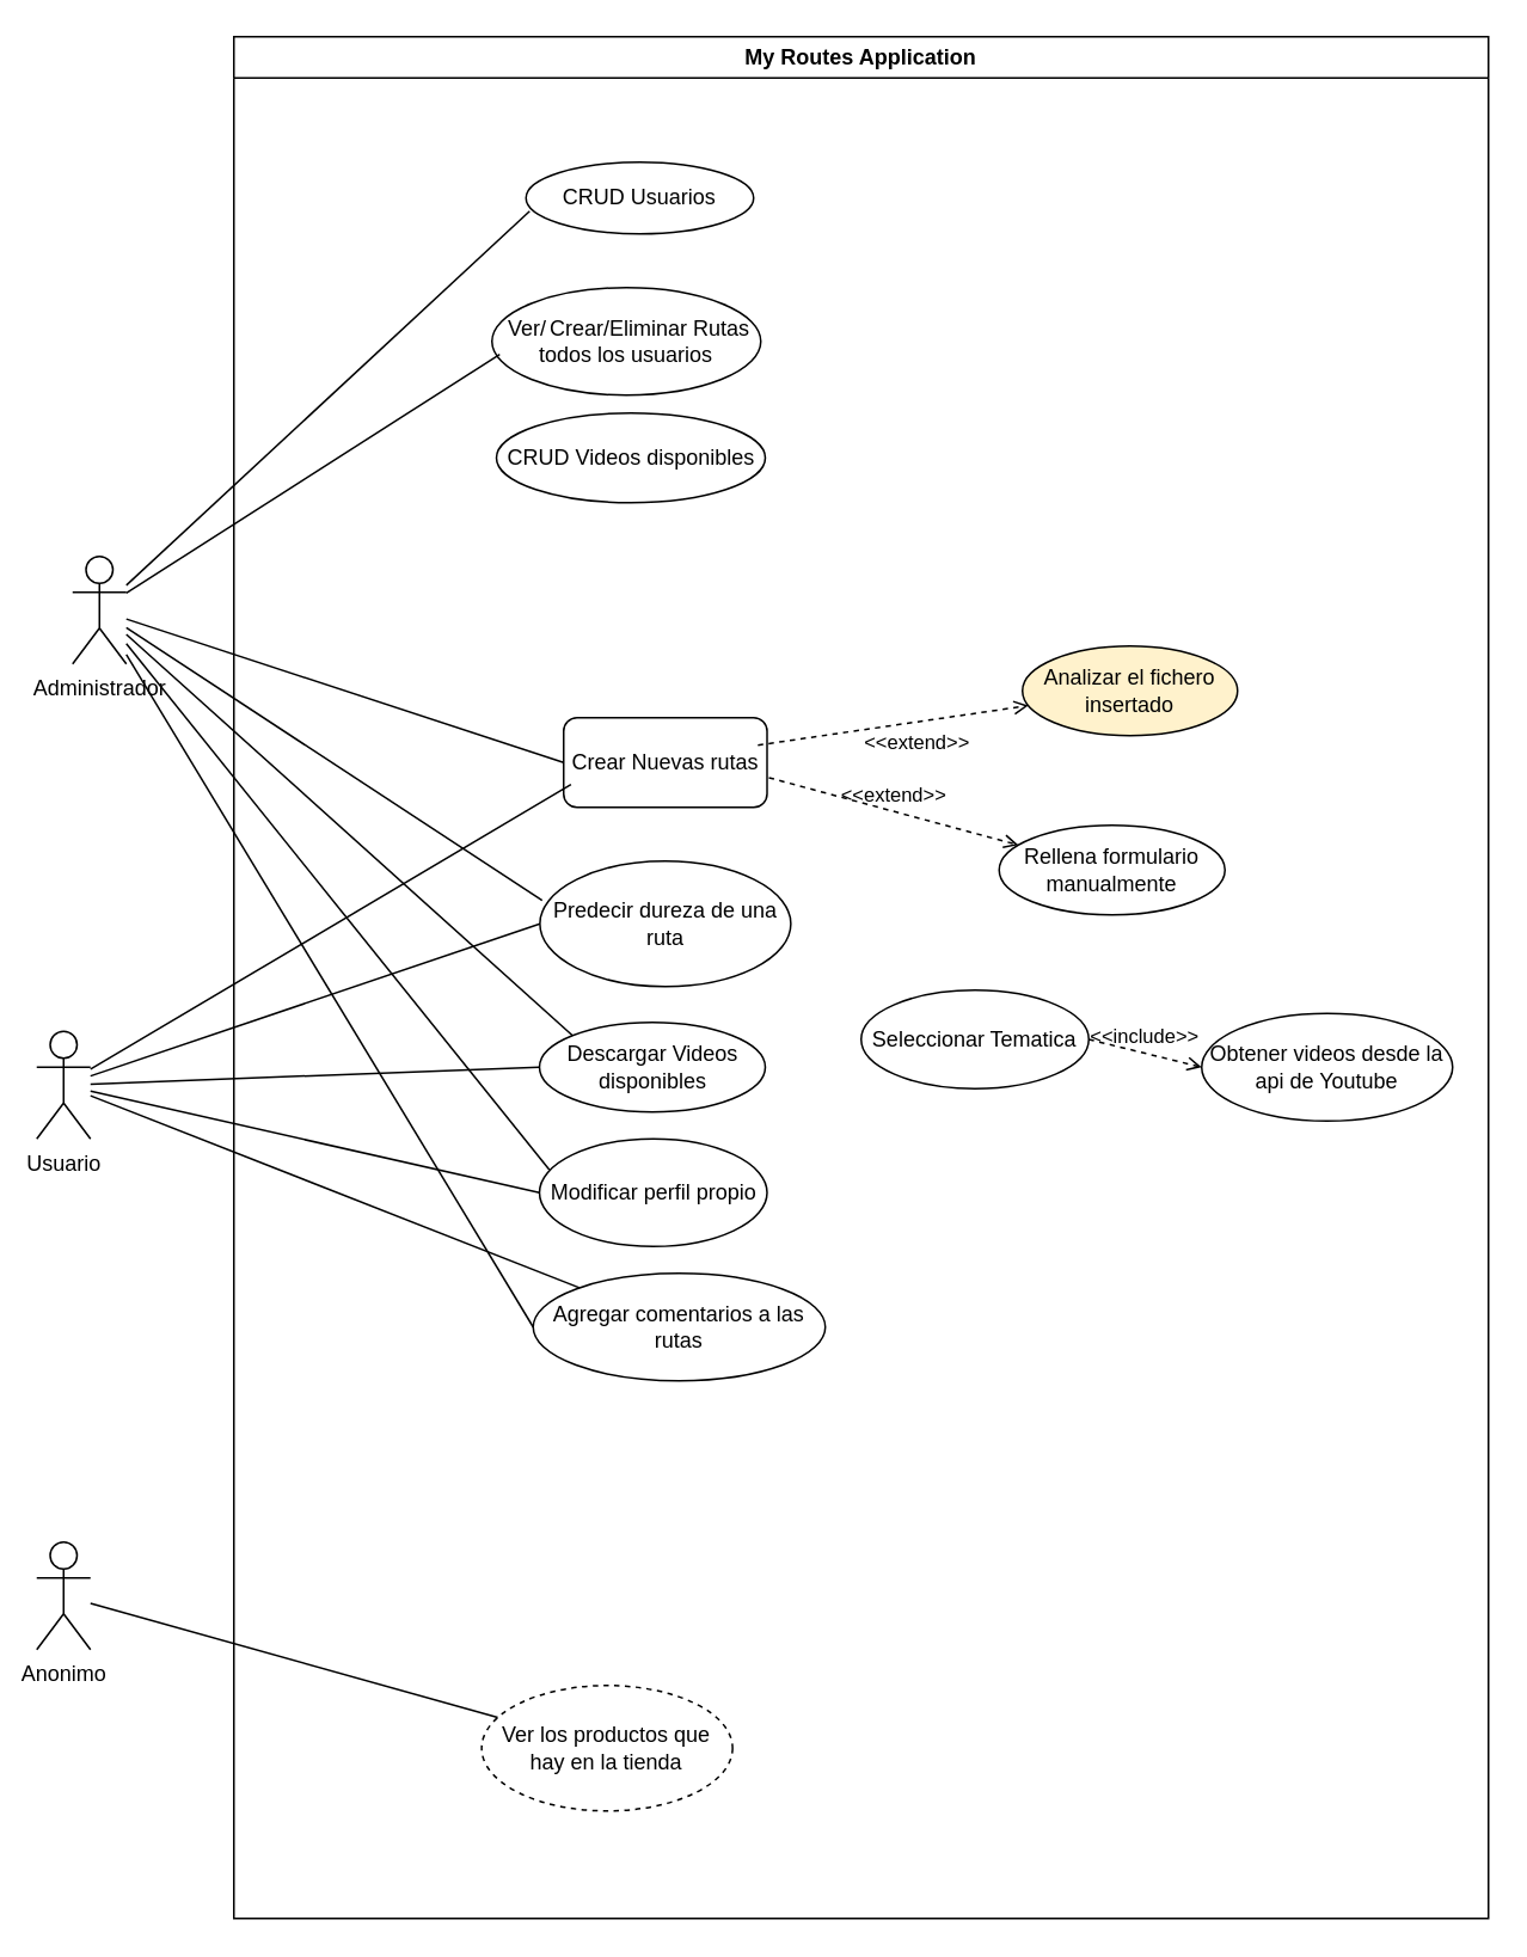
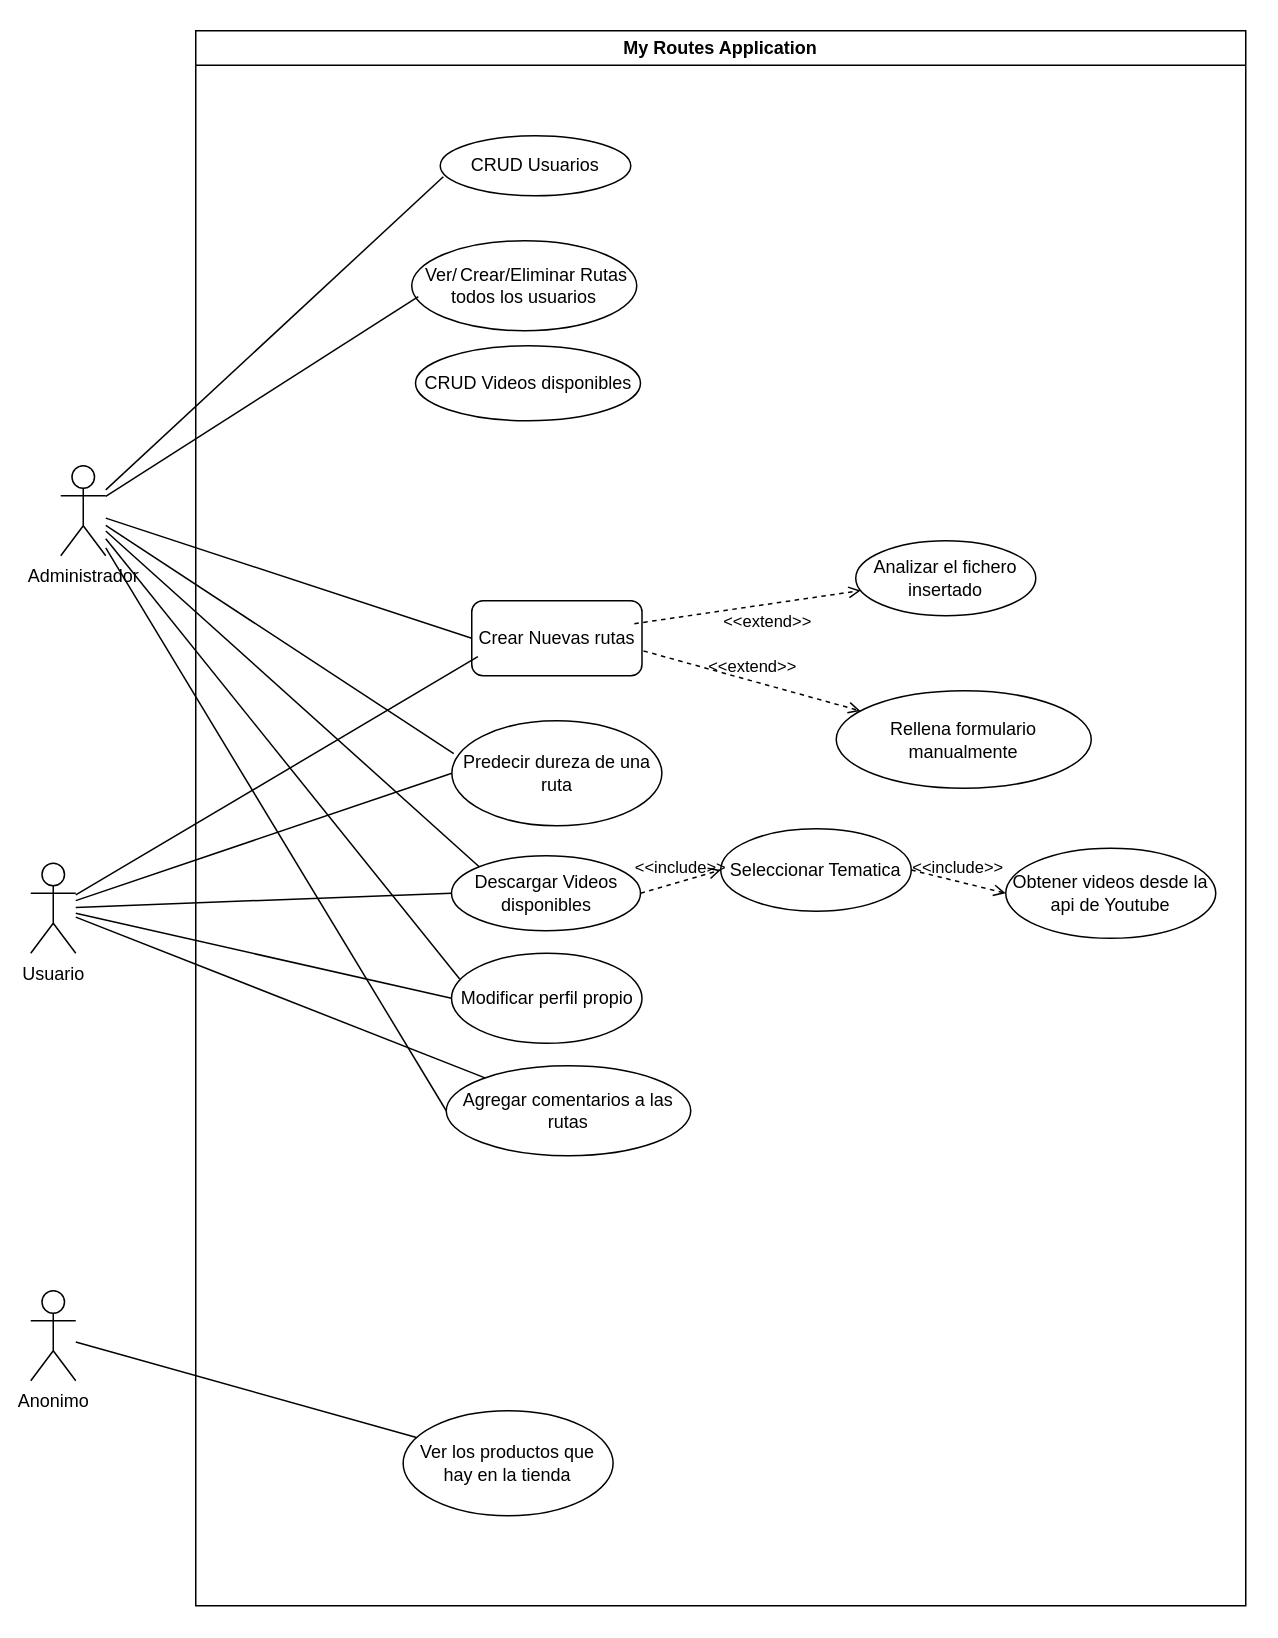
- <mxCell id="18" value="Analizar el fichero insertado" style="ellipse;whiteSpace=wrap;html=1;fillColor=#fff2cc;" parent="3" vertex="1"><mxGeometry x="440" y="340" width="120" height="50" as="geometry" /></mxCell>
+ <mxCell id="18" value="Analizar el fichero insertado" style="ellipse;whiteSpace=wrap;html=1;" parent="3" vertex="1"><mxGeometry x="440" y="340" width="120" height="50" as="geometry" /></mxCell>
- <mxCell id="16" value="Rellena formulario manualmente" style="ellipse;whiteSpace=wrap;html=1;" parent="3" vertex="1"><mxGeometry x="427" y="440" width="126" height="50" as="geometry" /></mxCell>
+ <mxCell id="16" value="Rellena formulario manualmente" style="ellipse;whiteSpace=wrap;html=1;" parent="3" vertex="1"><mxGeometry x="427" y="440" width="170" height="65" as="geometry" /></mxCell>
+ <mxCell id="12" value="&amp;lt;&amp;lt;include&amp;gt;&amp;gt;" style="html=1;verticalAlign=bottom;labelBackgroundColor=none;endArrow=open;endFill=0;dashed=1;rounded=0;exitX=1;exitY=0.5;exitDx=0;exitDy=0;entryX=0;entryY=0.5;entryDx=0;entryDy=0;" parent="3" source="9" target="11" edge="1"><mxGeometry width="160" relative="1" as="geometry"><mxPoint x="263" y="660" as="sourcePoint" /><mxPoint x="333" y="670" as="targetPoint" /></mxGeometry></mxCell>
- <mxCell id="15" value="Ver los productos que hay en la tienda" style="ellipse;whiteSpace=wrap;html=1;dashed=1;" parent="3" vertex="1"><mxGeometry x="138.25" y="920" width="140" height="70" as="geometry" /></mxCell>
+ <mxCell id="15" value="Ver los productos que hay en la tienda" style="ellipse;whiteSpace=wrap;html=1;" parent="3" vertex="1"><mxGeometry x="138.25" y="920" width="140" height="70" as="geometry" /></mxCell>
